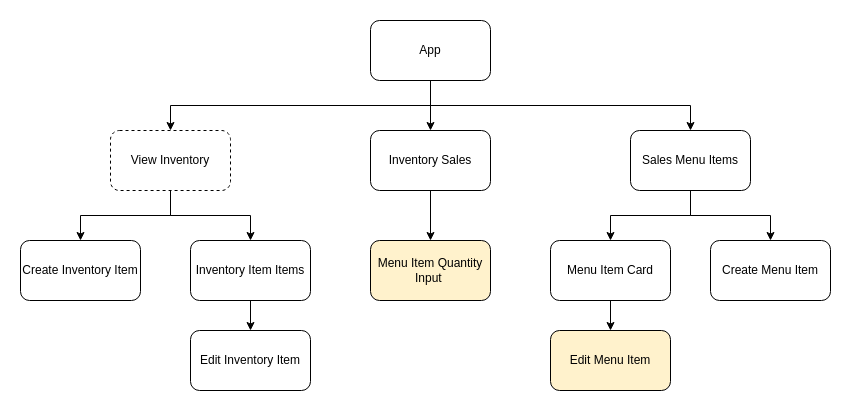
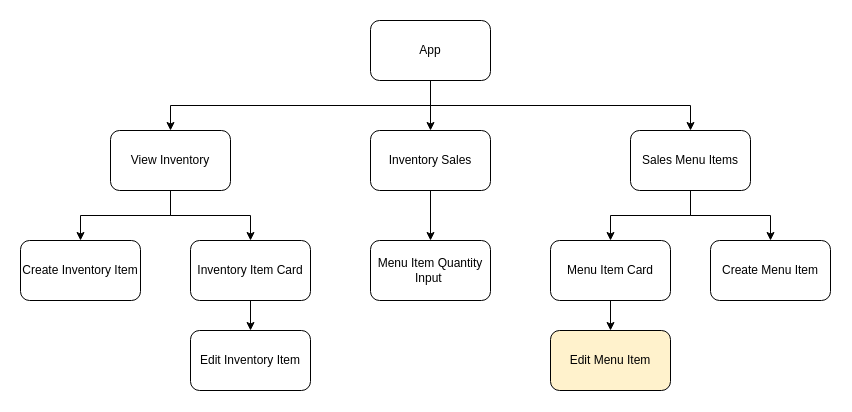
- <mxCell id="13" value="View Inventory" style="rounded=1;whiteSpace=wrap;html=1;dashed=1;" vertex="1" parent="1"><mxGeometry x="110" y="130" width="120" height="60" as="geometry" /></mxCell>
+ <mxCell id="13" value="View Inventory" style="rounded=1;whiteSpace=wrap;html=1;" vertex="1" parent="1"><mxGeometry x="110" y="130" width="120" height="60" as="geometry" /></mxCell>
- <mxCell id="7" value="Inventory Item Items" style="rounded=1;whiteSpace=wrap;html=1;" vertex="1" parent="1"><mxGeometry x="190" y="240" width="120" height="60" as="geometry" /></mxCell>
+ <mxCell id="7" value="Inventory Item Card" style="rounded=1;whiteSpace=wrap;html=1;" vertex="1" parent="1"><mxGeometry x="190" y="240" width="120" height="60" as="geometry" /></mxCell>
- <mxCell id="22" value="Menu Item Quantity Input&amp;nbsp;" style="rounded=1;whiteSpace=wrap;html=1;fillColor=#fff2cc;" vertex="1" parent="1"><mxGeometry x="370" y="240" width="120" height="60" as="geometry" /></mxCell>
+ <mxCell id="22" value="Menu Item Quantity Input&amp;nbsp;" style="rounded=1;whiteSpace=wrap;html=1;" vertex="1" parent="1"><mxGeometry x="370" y="240" width="120" height="60" as="geometry" /></mxCell>
